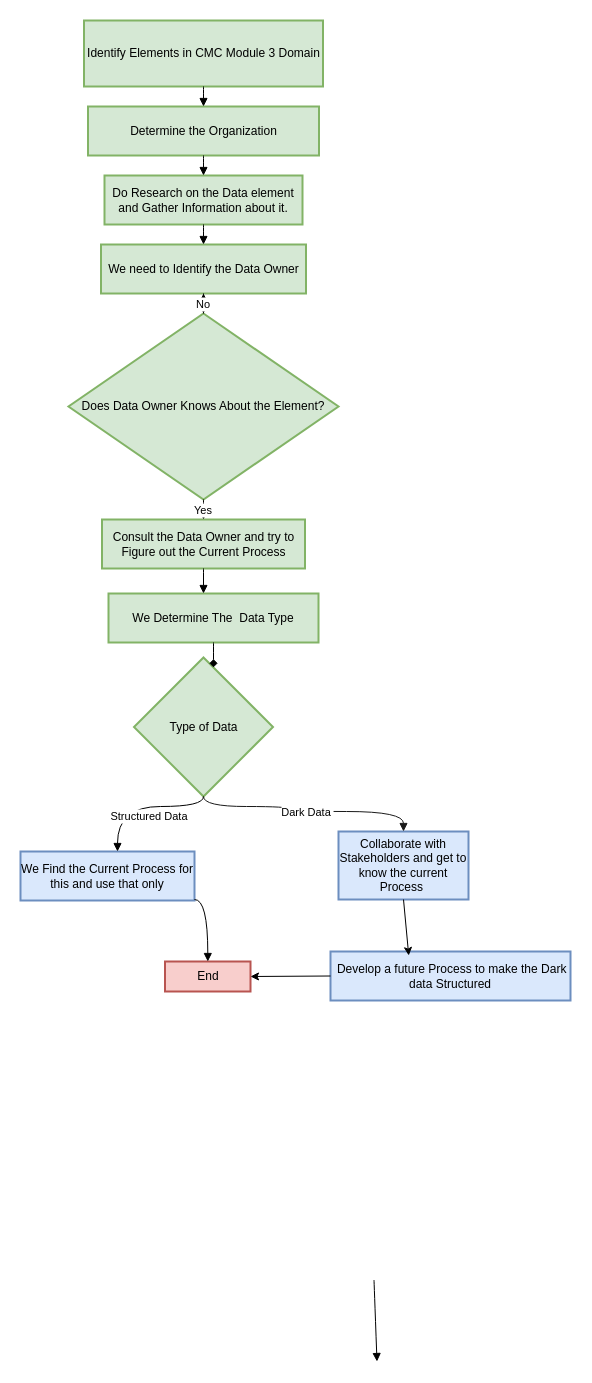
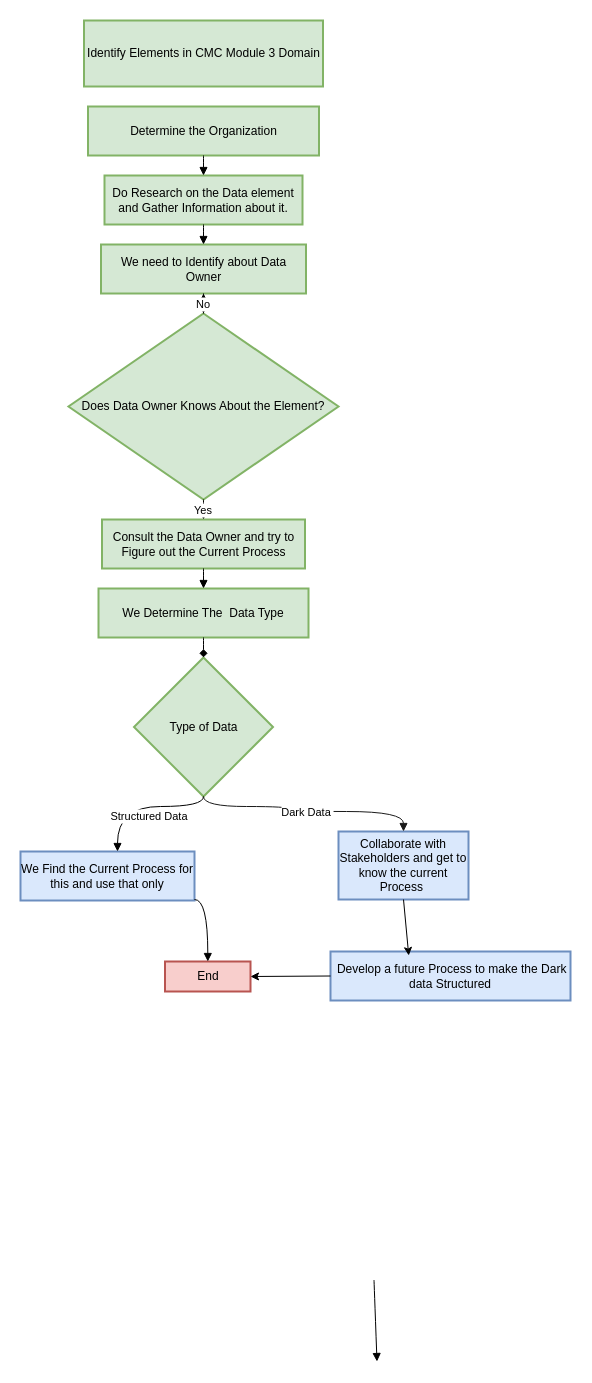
- <mxCell id="14" value="" style="curved=1;startArrow=none;endArrow=block;rounded=0;edgeStyle=orthogonalEdgeStyle;" edge="1" parent="1" source="2" target="3"><mxGeometry relative="1" as="geometry"><Array as="points"><mxPoint x="203" y="81" /><mxPoint x="203" y="101" /></Array></mxGeometry></mxCell>
- <mxCell id="5" value="We need to Identify the Data Owner" style="whiteSpace=wrap;strokeWidth=2;fillColor=#d5e8d4;strokeColor=#82b366;" vertex="1" parent="1"><mxGeometry x="100.5" y="244" width="205" height="49" as="geometry" /></mxCell>
+ <mxCell id="5" value="We need to Identify about Data Owner" style="whiteSpace=wrap;strokeWidth=2;fillColor=#d5e8d4;strokeColor=#82b366;" vertex="1" parent="1"><mxGeometry x="100.5" y="244" width="205" height="49" as="geometry" /></mxCell>
- <mxCell id="8" value="We Determine The  Data Type" style="whiteSpace=wrap;strokeWidth=2;fillColor=#d5e8d4;strokeColor=#82b366;" vertex="1" parent="1"><mxGeometry x="108" y="593" width="210" height="49" as="geometry" /></mxCell>
+ <mxCell id="8" value="We Determine The  Data Type" style="whiteSpace=wrap;strokeWidth=2;fillColor=#d5e8d4;strokeColor=#82b366;" vertex="1" parent="1"><mxGeometry x="98" y="588" width="210" height="49" as="geometry" /></mxCell>
